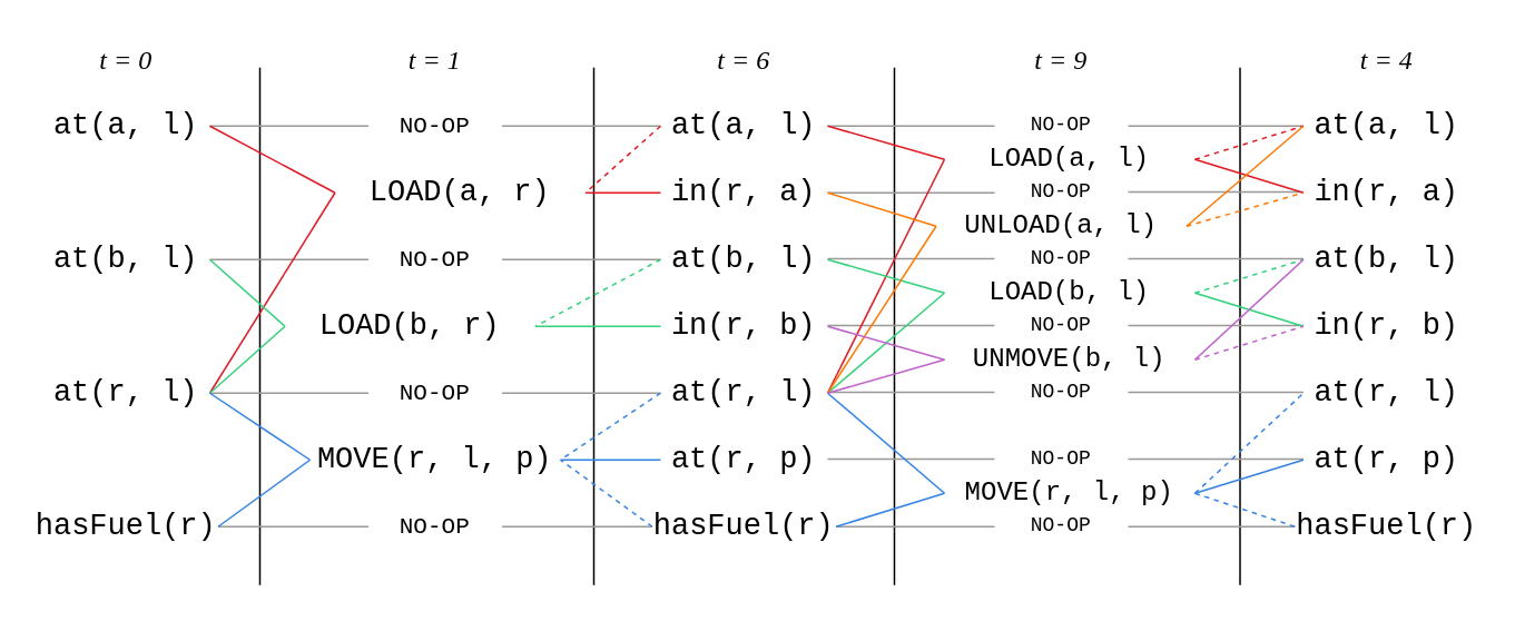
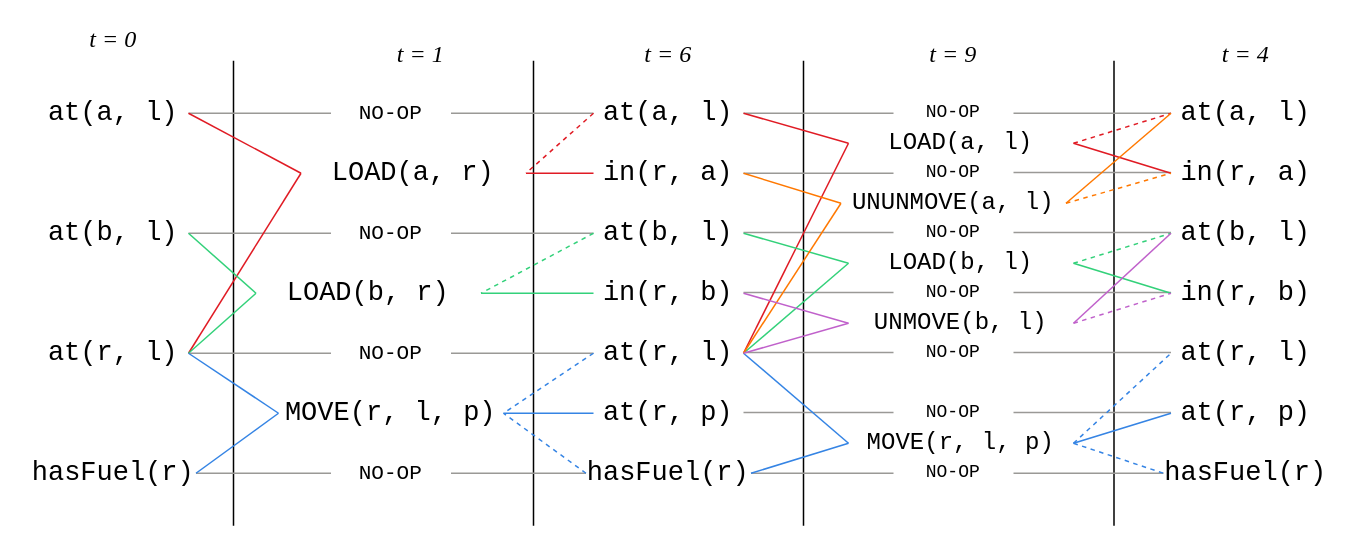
- <mxCell id="99" value="&lt;font style=&quot;font-size: 16px;&quot; face=&quot;Times New Roman&quot;&gt;&lt;i&gt;t = 0&lt;/i&gt;&lt;br&gt;&lt;/font&gt;" style="text;html=1;strokeColor=none;fillColor=none;align=center;verticalAlign=middle;whiteSpace=wrap;rounded=0;" vertex="1" parent="1"><mxGeometry x="45" y="20" width="60" height="30" as="geometry" /></mxCell>
+ <mxCell id="99" value="&lt;font style=&quot;font-size: 16px;&quot; face=&quot;Times New Roman&quot;&gt;&lt;i&gt;t = 0&lt;/i&gt;&lt;br&gt;&lt;/font&gt;" style="text;html=1;strokeColor=none;fillColor=none;align=center;verticalAlign=middle;whiteSpace=wrap;rounded=0;" vertex="1" parent="1"><mxGeometry x="45" y="10" width="60" height="30" as="geometry" /></mxCell>
- <mxCell id="100" value="&lt;font style=&quot;font-size: 16px;&quot; face=&quot;Times New Roman&quot;&gt;&lt;i&gt;t = 1&lt;br&gt;&lt;/i&gt;&lt;/font&gt;" style="text;html=1;strokeColor=none;fillColor=none;align=center;verticalAlign=middle;whiteSpace=wrap;rounded=0;" vertex="1" parent="1"><mxGeometry x="230" y="20" width="60" height="30" as="geometry" /></mxCell>
+ <mxCell id="100" value="&lt;font style=&quot;font-size: 16px;&quot; face=&quot;Times New Roman&quot;&gt;&lt;i&gt;t = 1&lt;br&gt;&lt;/i&gt;&lt;/font&gt;" style="text;html=1;strokeColor=none;fillColor=none;align=center;verticalAlign=middle;whiteSpace=wrap;rounded=0;" vertex="1" parent="1"><mxGeometry x="250" y="20" width="60" height="30" as="geometry" /></mxCell>
- <mxCell id="55" value="UN&lt;font style=&quot;font-size: 16px;&quot;&gt;LOAD(a, l)&lt;br style=&quot;font-size: 16px;&quot;&gt;&lt;/font&gt;" style="text;html=1;strokeColor=none;fillColor=none;align=center;verticalAlign=middle;whiteSpace=wrap;rounded=0;fontSize=16;fontFamily=Courier New;" vertex="1" parent="1"><mxGeometry x="560" y="120" width="150" height="30" as="geometry" /></mxCell>
+ <mxCell id="55" value="UN&lt;font style=&quot;font-size: 16px;&quot;&gt;UNMOVE(a, l)&lt;br style=&quot;font-size: 16px;&quot;&gt;&lt;/font&gt;" style="text;html=1;strokeColor=none;fillColor=none;align=center;verticalAlign=middle;whiteSpace=wrap;rounded=0;fontSize=16;fontFamily=Courier New;" vertex="1" parent="1"><mxGeometry x="560" y="120" width="150" height="30" as="geometry" /></mxCell>
